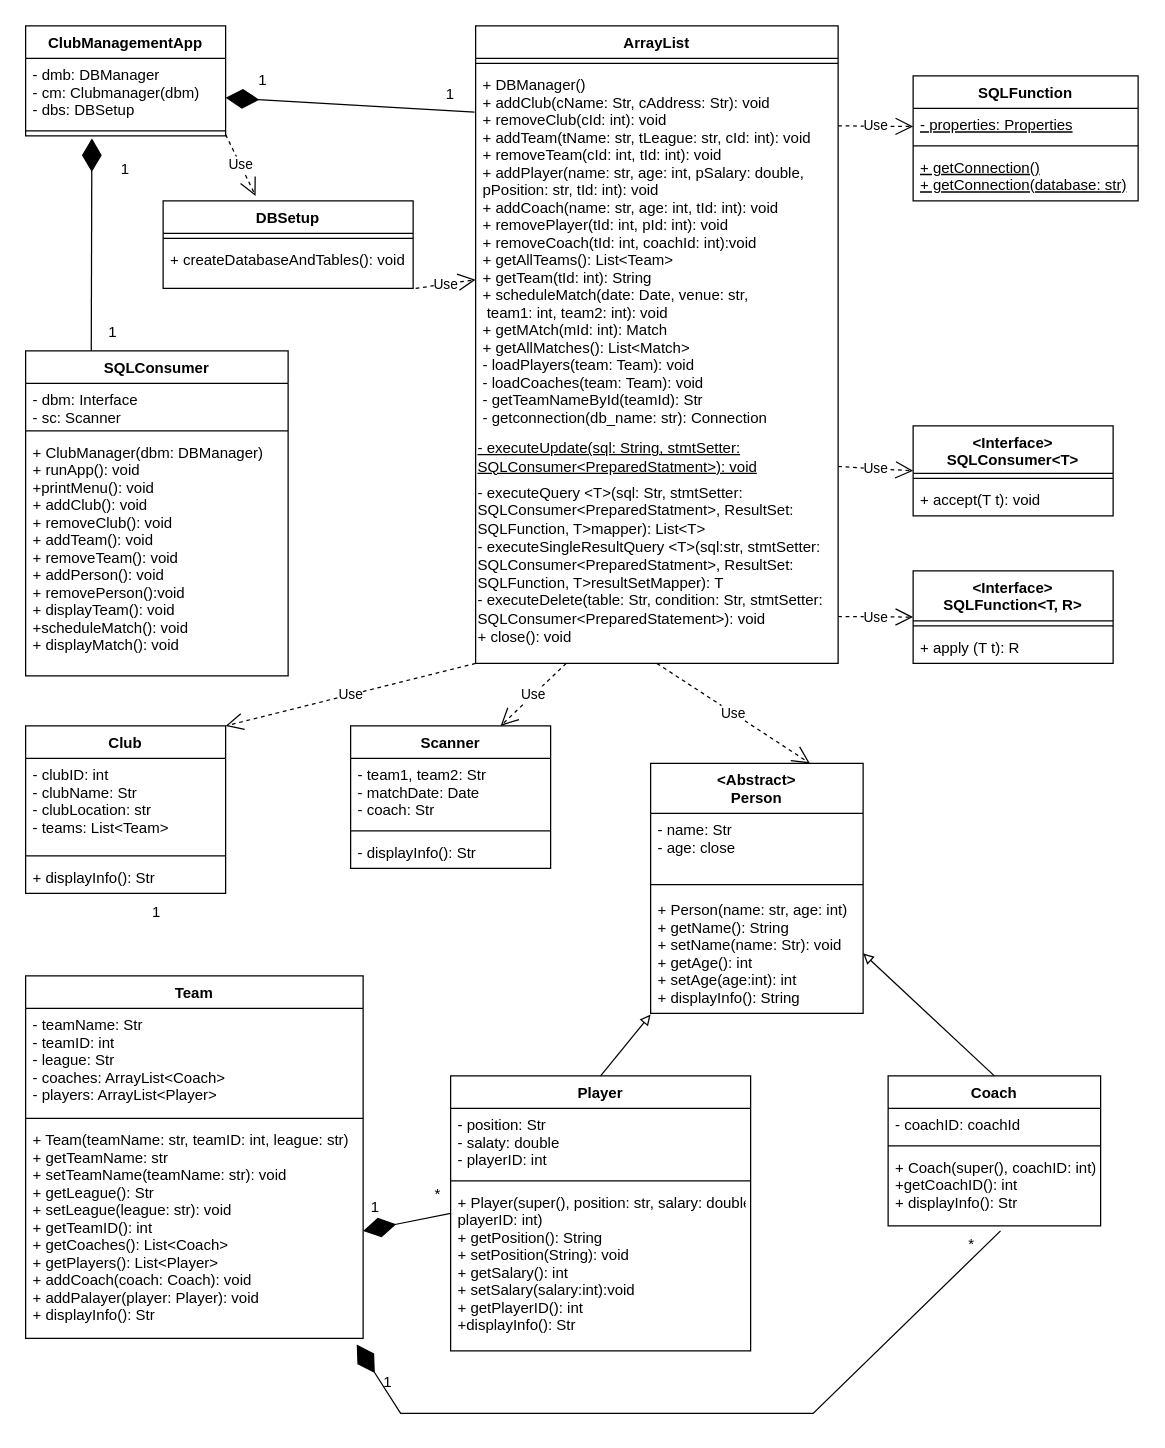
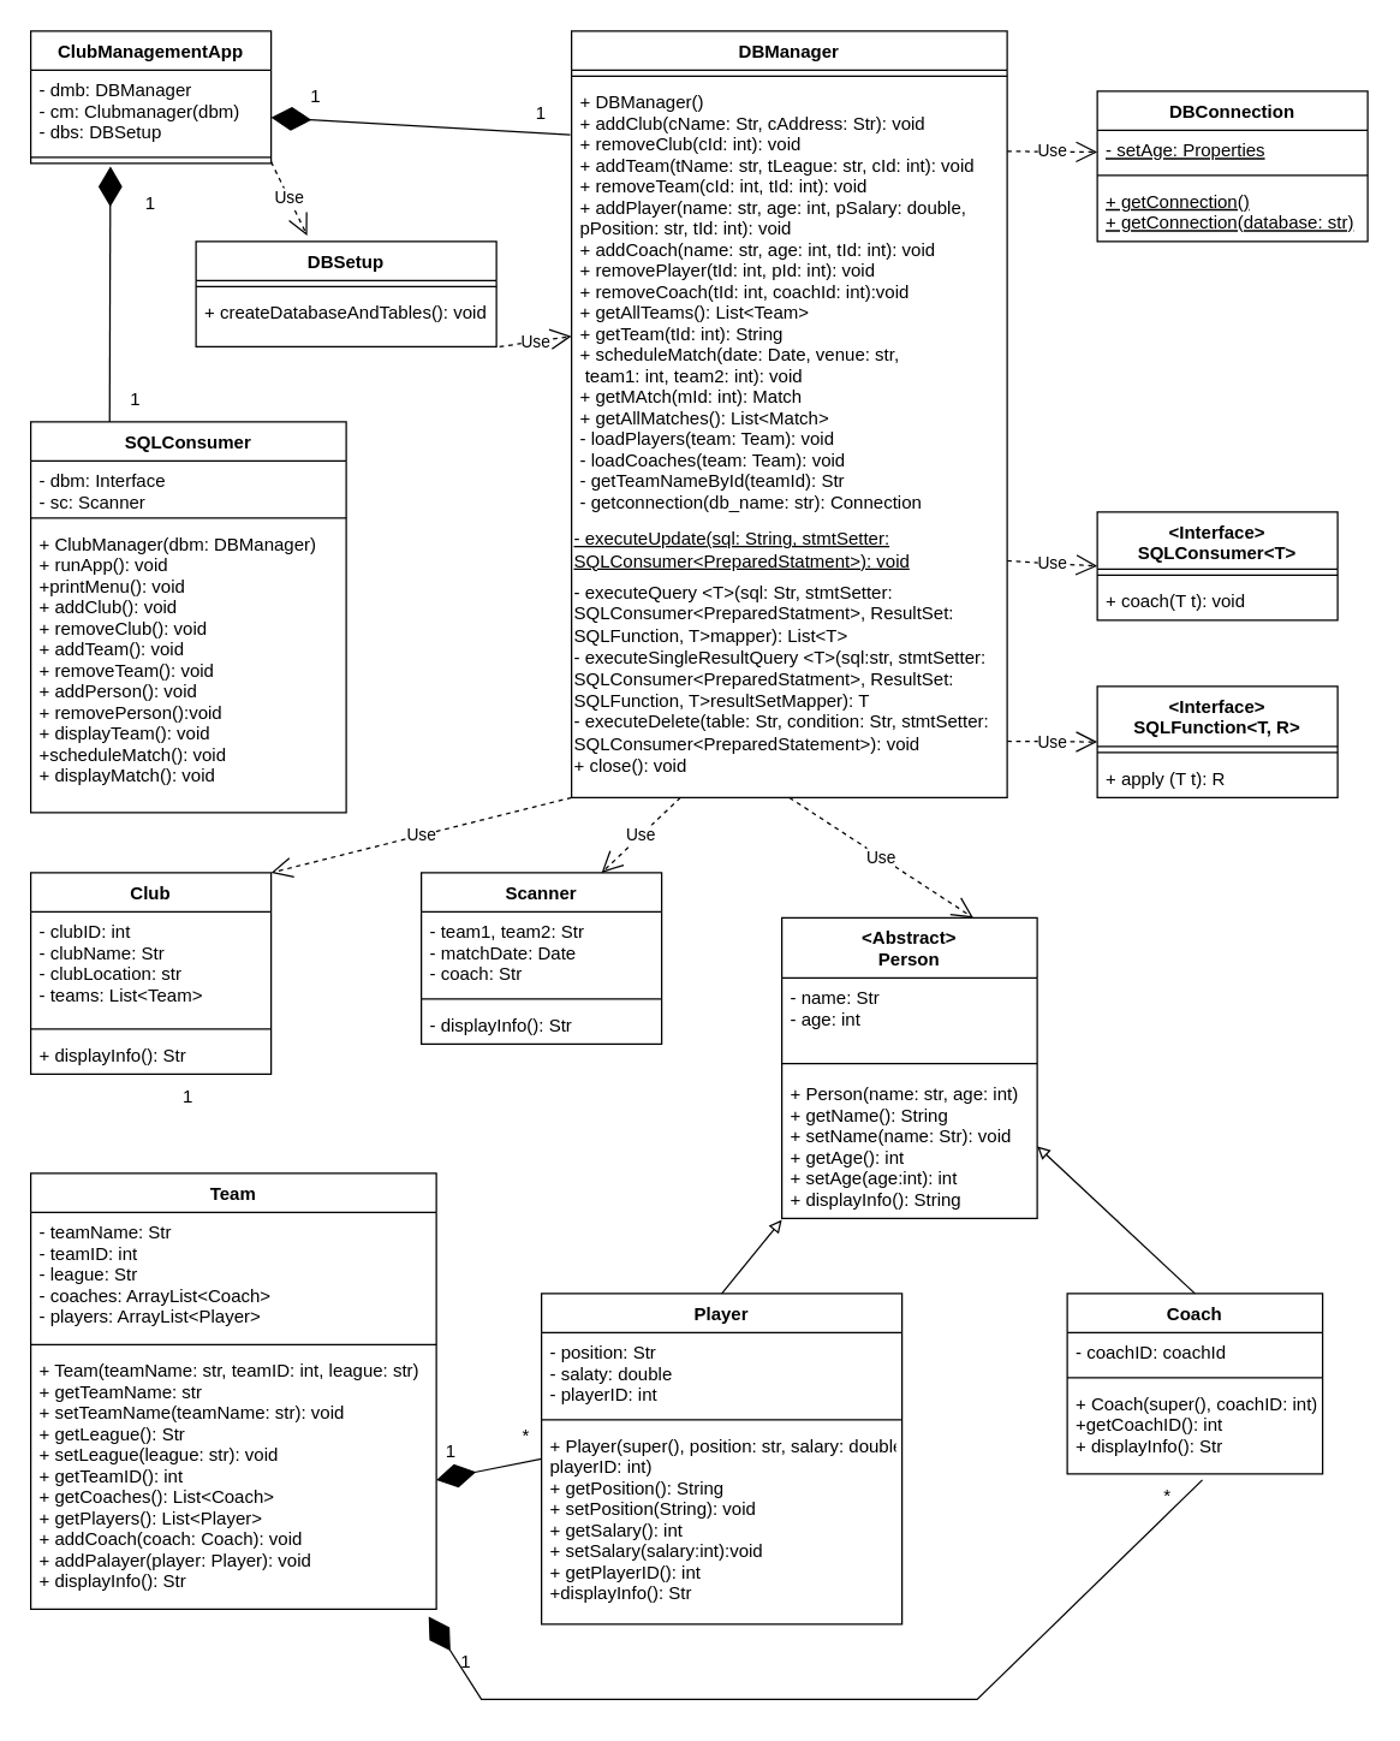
- <mxCell id="2" value="ArrayList" style="swimlane;fontStyle=1;align=center;verticalAlign=top;childLayout=stackLayout;horizontal=1;startSize=26;horizontalStack=0;resizeParent=1;resizeParentMax=0;resizeLast=0;collapsible=1;marginBottom=0;" vertex="1" parent="1"><mxGeometry x="380" y="20" width="290" height="510" as="geometry" /></mxCell>
+ <mxCell id="2" value="DBManager" style="swimlane;fontStyle=1;align=center;verticalAlign=top;childLayout=stackLayout;horizontal=1;startSize=26;horizontalStack=0;resizeParent=1;resizeParentMax=0;resizeLast=0;collapsible=1;marginBottom=0;" vertex="1" parent="1"><mxGeometry x="380" y="20" width="290" height="510" as="geometry" /></mxCell>
- <mxCell id="26" value="SQLFunction" style="swimlane;fontStyle=1;align=center;verticalAlign=top;childLayout=stackLayout;horizontal=1;startSize=26;horizontalStack=0;resizeParent=1;resizeParentMax=0;resizeLast=0;collapsible=1;marginBottom=0;" vertex="1" parent="1"><mxGeometry x="730" y="60" width="180" height="100" as="geometry" /></mxCell>
+ <mxCell id="26" value="DBConnection" style="swimlane;fontStyle=1;align=center;verticalAlign=top;childLayout=stackLayout;horizontal=1;startSize=26;horizontalStack=0;resizeParent=1;resizeParentMax=0;resizeLast=0;collapsible=1;marginBottom=0;" vertex="1" parent="1"><mxGeometry x="730" y="60" width="180" height="100" as="geometry" /></mxCell>
- <mxCell id="27" value="- properties: Properties" style="text;strokeColor=none;fillColor=none;align=left;verticalAlign=top;spacingLeft=4;spacingRight=4;overflow=hidden;rotatable=0;points=[[0,0.5],[1,0.5]];portConstraint=eastwest;fontStyle=4" vertex="1" parent="26"><mxGeometry y="26" width="180" height="26" as="geometry" /></mxCell>
+ <mxCell id="27" value="- setAge: Properties" style="text;strokeColor=none;fillColor=none;align=left;verticalAlign=top;spacingLeft=4;spacingRight=4;overflow=hidden;rotatable=0;points=[[0,0.5],[1,0.5]];portConstraint=eastwest;fontStyle=4" vertex="1" parent="26"><mxGeometry y="26" width="180" height="26" as="geometry" /></mxCell>
- <mxCell id="16" value="+ accept(T t): void" style="text;strokeColor=none;fillColor=none;align=left;verticalAlign=top;spacingLeft=4;spacingRight=4;overflow=hidden;rotatable=0;points=[[0,0.5],[1,0.5]];portConstraint=eastwest;" vertex="1" parent="14"><mxGeometry y="46" width="160" height="26" as="geometry" /></mxCell>
+ <mxCell id="16" value="+ coach(T t): void" style="text;strokeColor=none;fillColor=none;align=left;verticalAlign=top;spacingLeft=4;spacingRight=4;overflow=hidden;rotatable=0;points=[[0,0.5],[1,0.5]];portConstraint=eastwest;" vertex="1" parent="14"><mxGeometry y="46" width="160" height="26" as="geometry" /></mxCell>
- <mxCell id="39" value="- name: Str&#10;- age: close" style="text;strokeColor=none;fillColor=none;align=left;verticalAlign=top;spacingLeft=4;spacingRight=4;overflow=hidden;rotatable=0;points=[[0,0.5],[1,0.5]];portConstraint=eastwest;" vertex="1" parent="38"><mxGeometry y="40" width="170" height="50" as="geometry" /></mxCell>
+ <mxCell id="39" value="- name: Str&#10;- age: int" style="text;strokeColor=none;fillColor=none;align=left;verticalAlign=top;spacingLeft=4;spacingRight=4;overflow=hidden;rotatable=0;points=[[0,0.5],[1,0.5]];portConstraint=eastwest;" vertex="1" parent="38"><mxGeometry y="40" width="170" height="50" as="geometry" /></mxCell>
